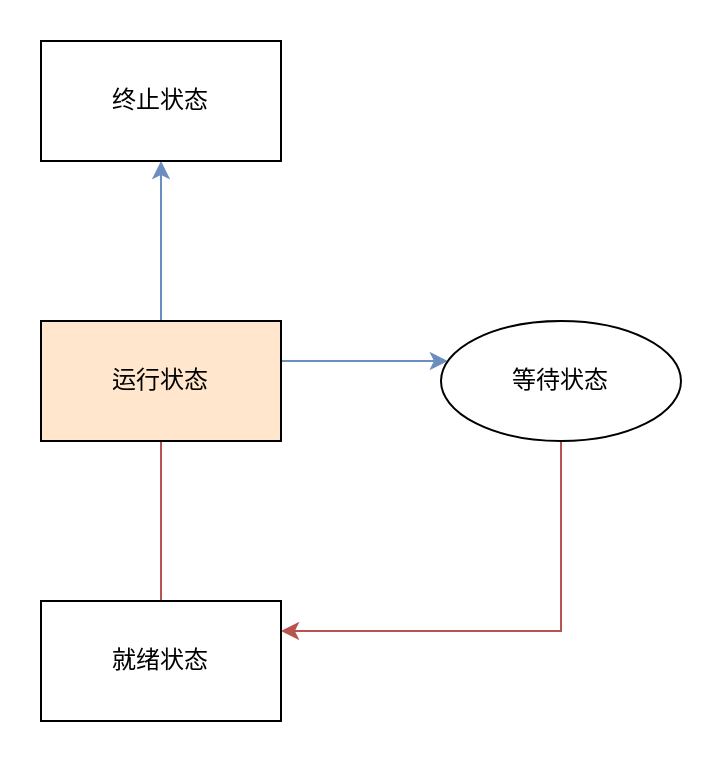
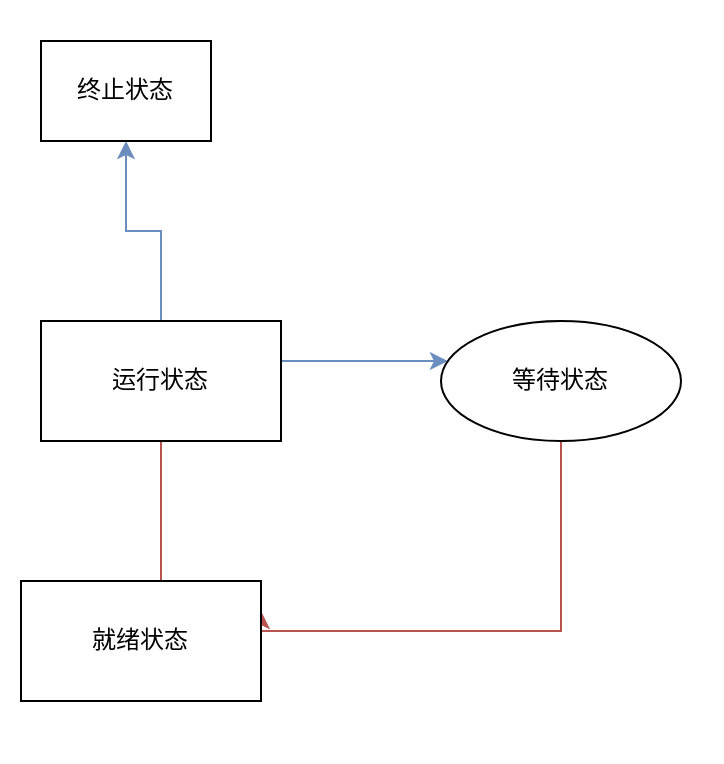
- <mxCell id="9" value="终止状态" style="rounded=0;whiteSpace=wrap;html=1;" parent="1" vertex="1"><mxGeometry x="20" y="20" width="120" height="60" as="geometry" /></mxCell>
+ <mxCell id="9" value="终止状态" style="rounded=0;whiteSpace=wrap;html=1;" parent="1" vertex="1"><mxGeometry x="20" y="20" width="85" height="50" as="geometry" /></mxCell>
- <mxCell id="7" value="运行状态" style="rounded=0;whiteSpace=wrap;html=1;fillColor=#ffe6cc;" parent="1" vertex="1"><mxGeometry x="20" y="160" width="120" height="60" as="geometry" /></mxCell>
+ <mxCell id="7" value="运行状态" style="rounded=0;whiteSpace=wrap;html=1;" parent="1" vertex="1"><mxGeometry x="20" y="160" width="120" height="60" as="geometry" /></mxCell>
- <mxCell id="8" value="就绪状态" style="rounded=0;whiteSpace=wrap;html=1;" parent="1" vertex="1"><mxGeometry x="20" y="300" width="120" height="60" as="geometry" /></mxCell>
+ <mxCell id="8" value="就绪状态" style="rounded=0;whiteSpace=wrap;html=1;" parent="1" vertex="1"><mxGeometry x="10" y="290" width="120" height="60" as="geometry" /></mxCell>
